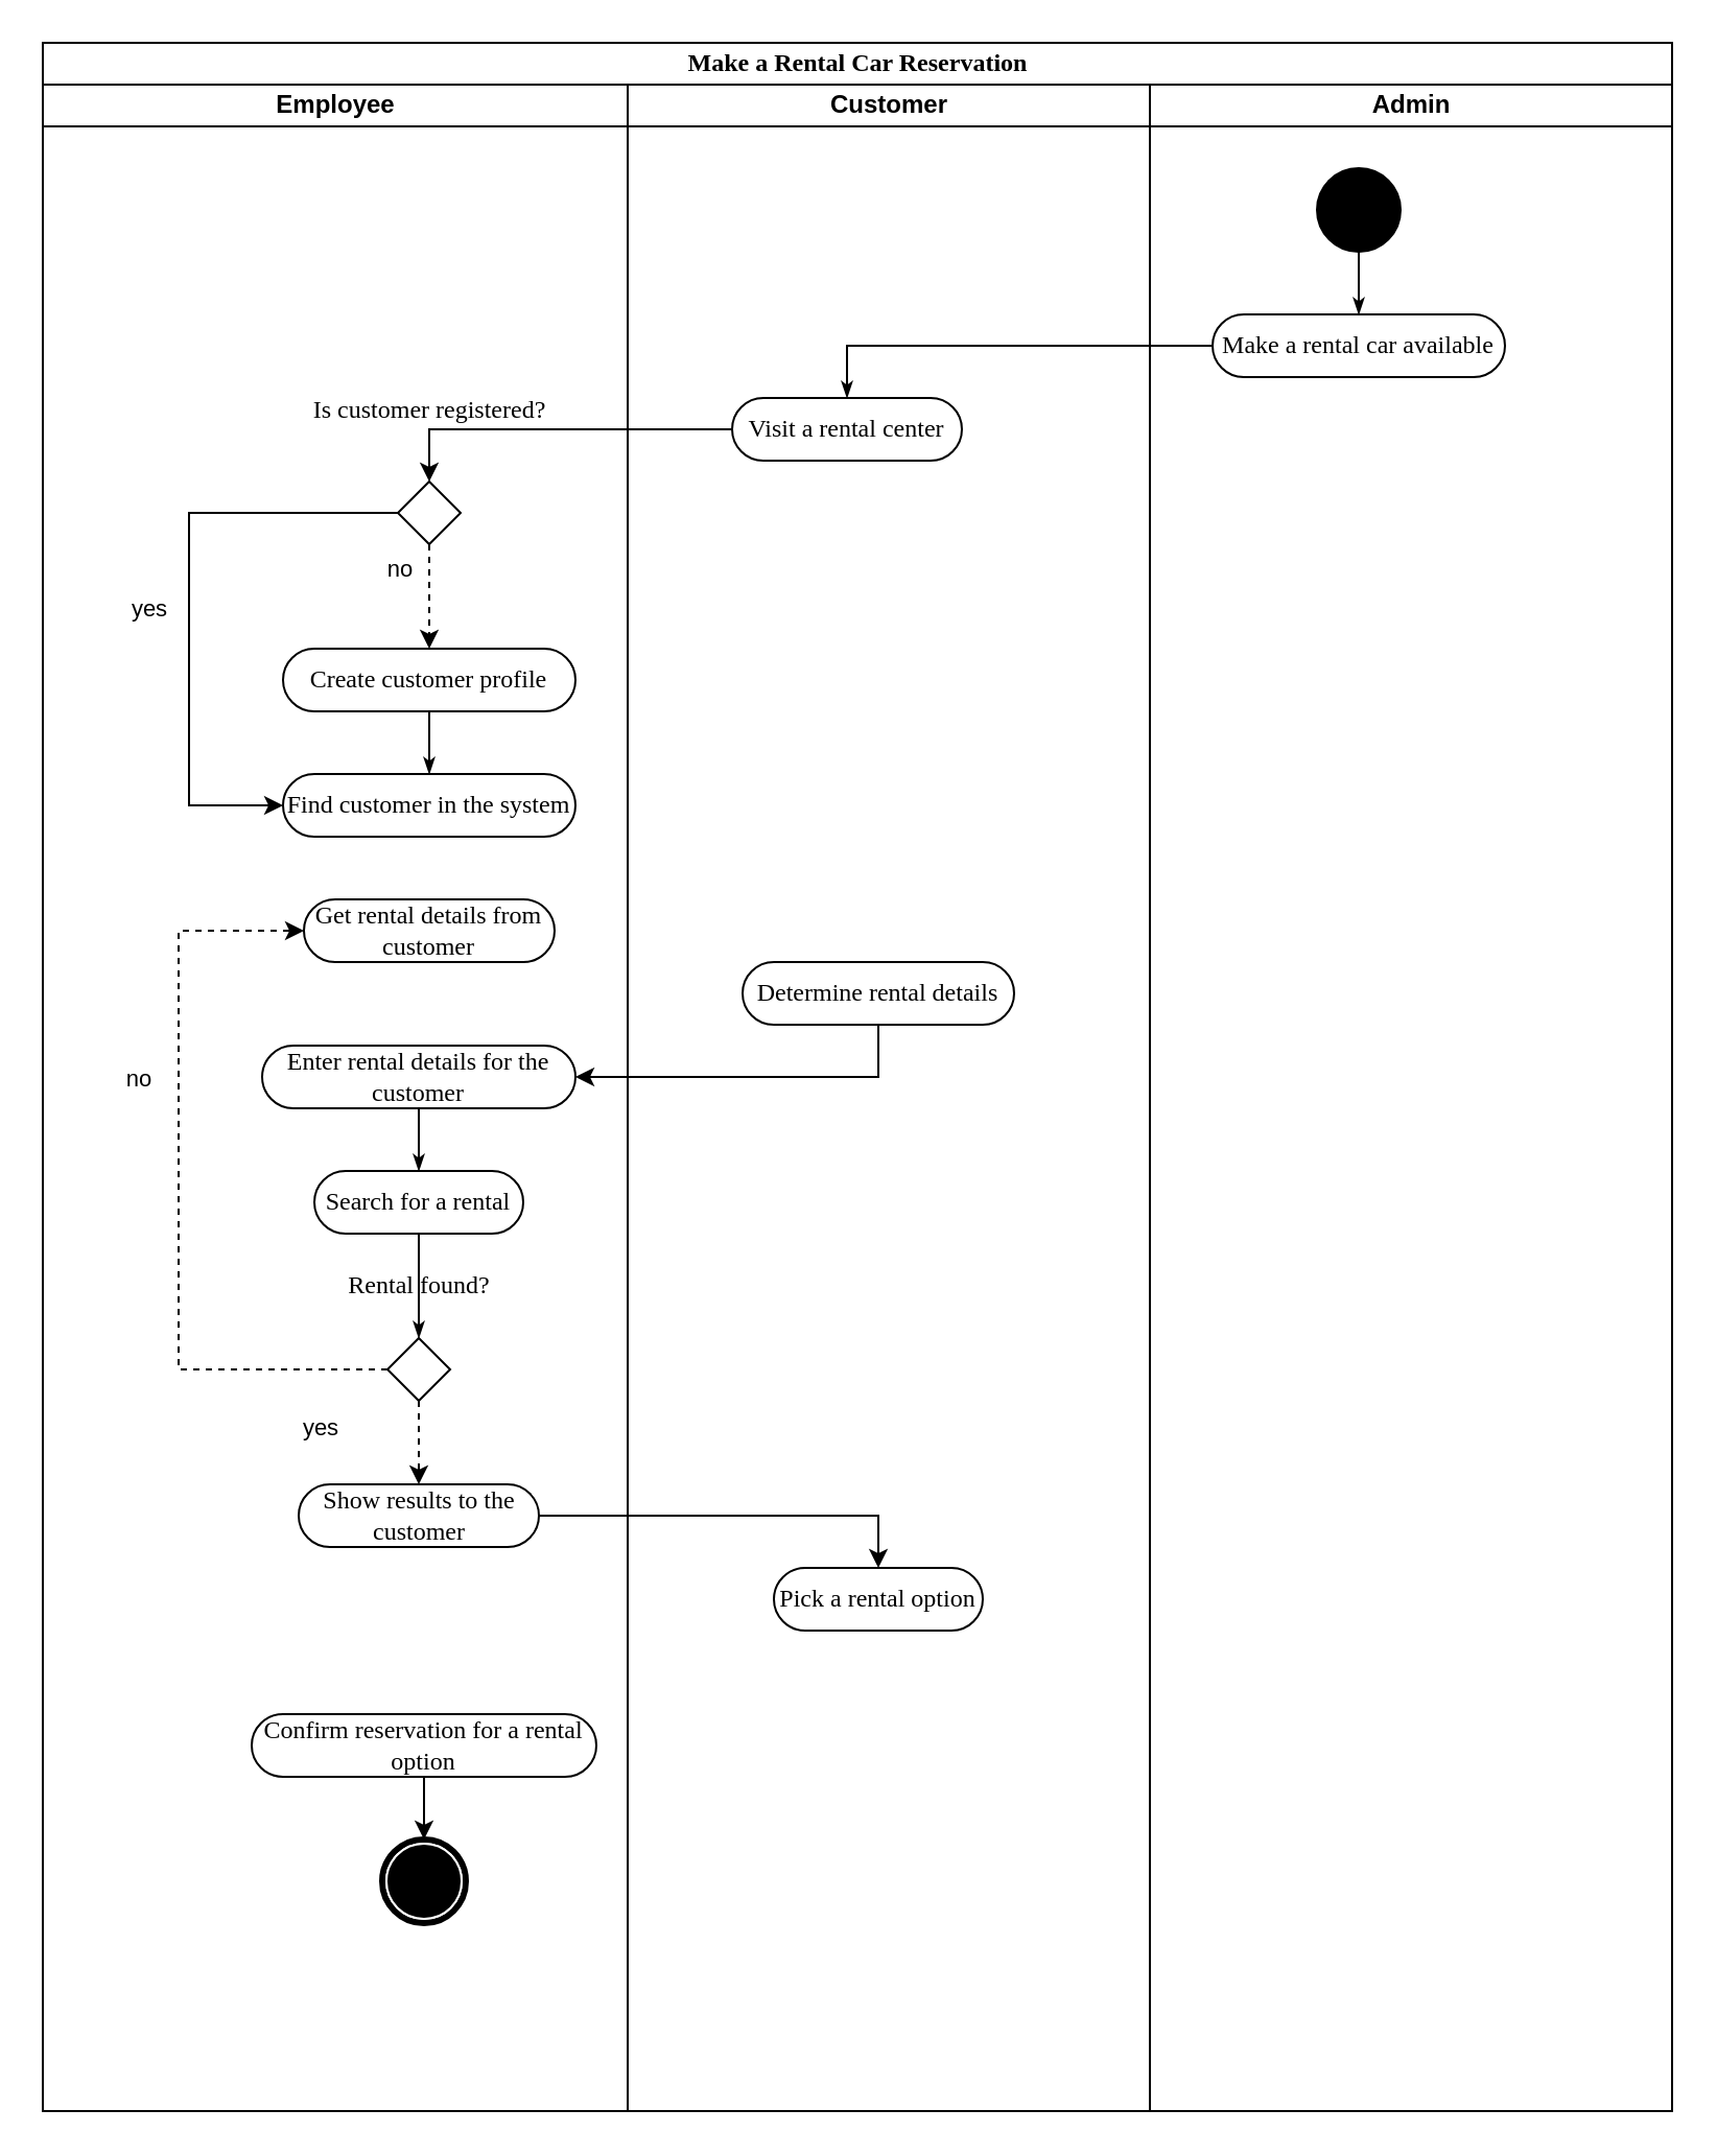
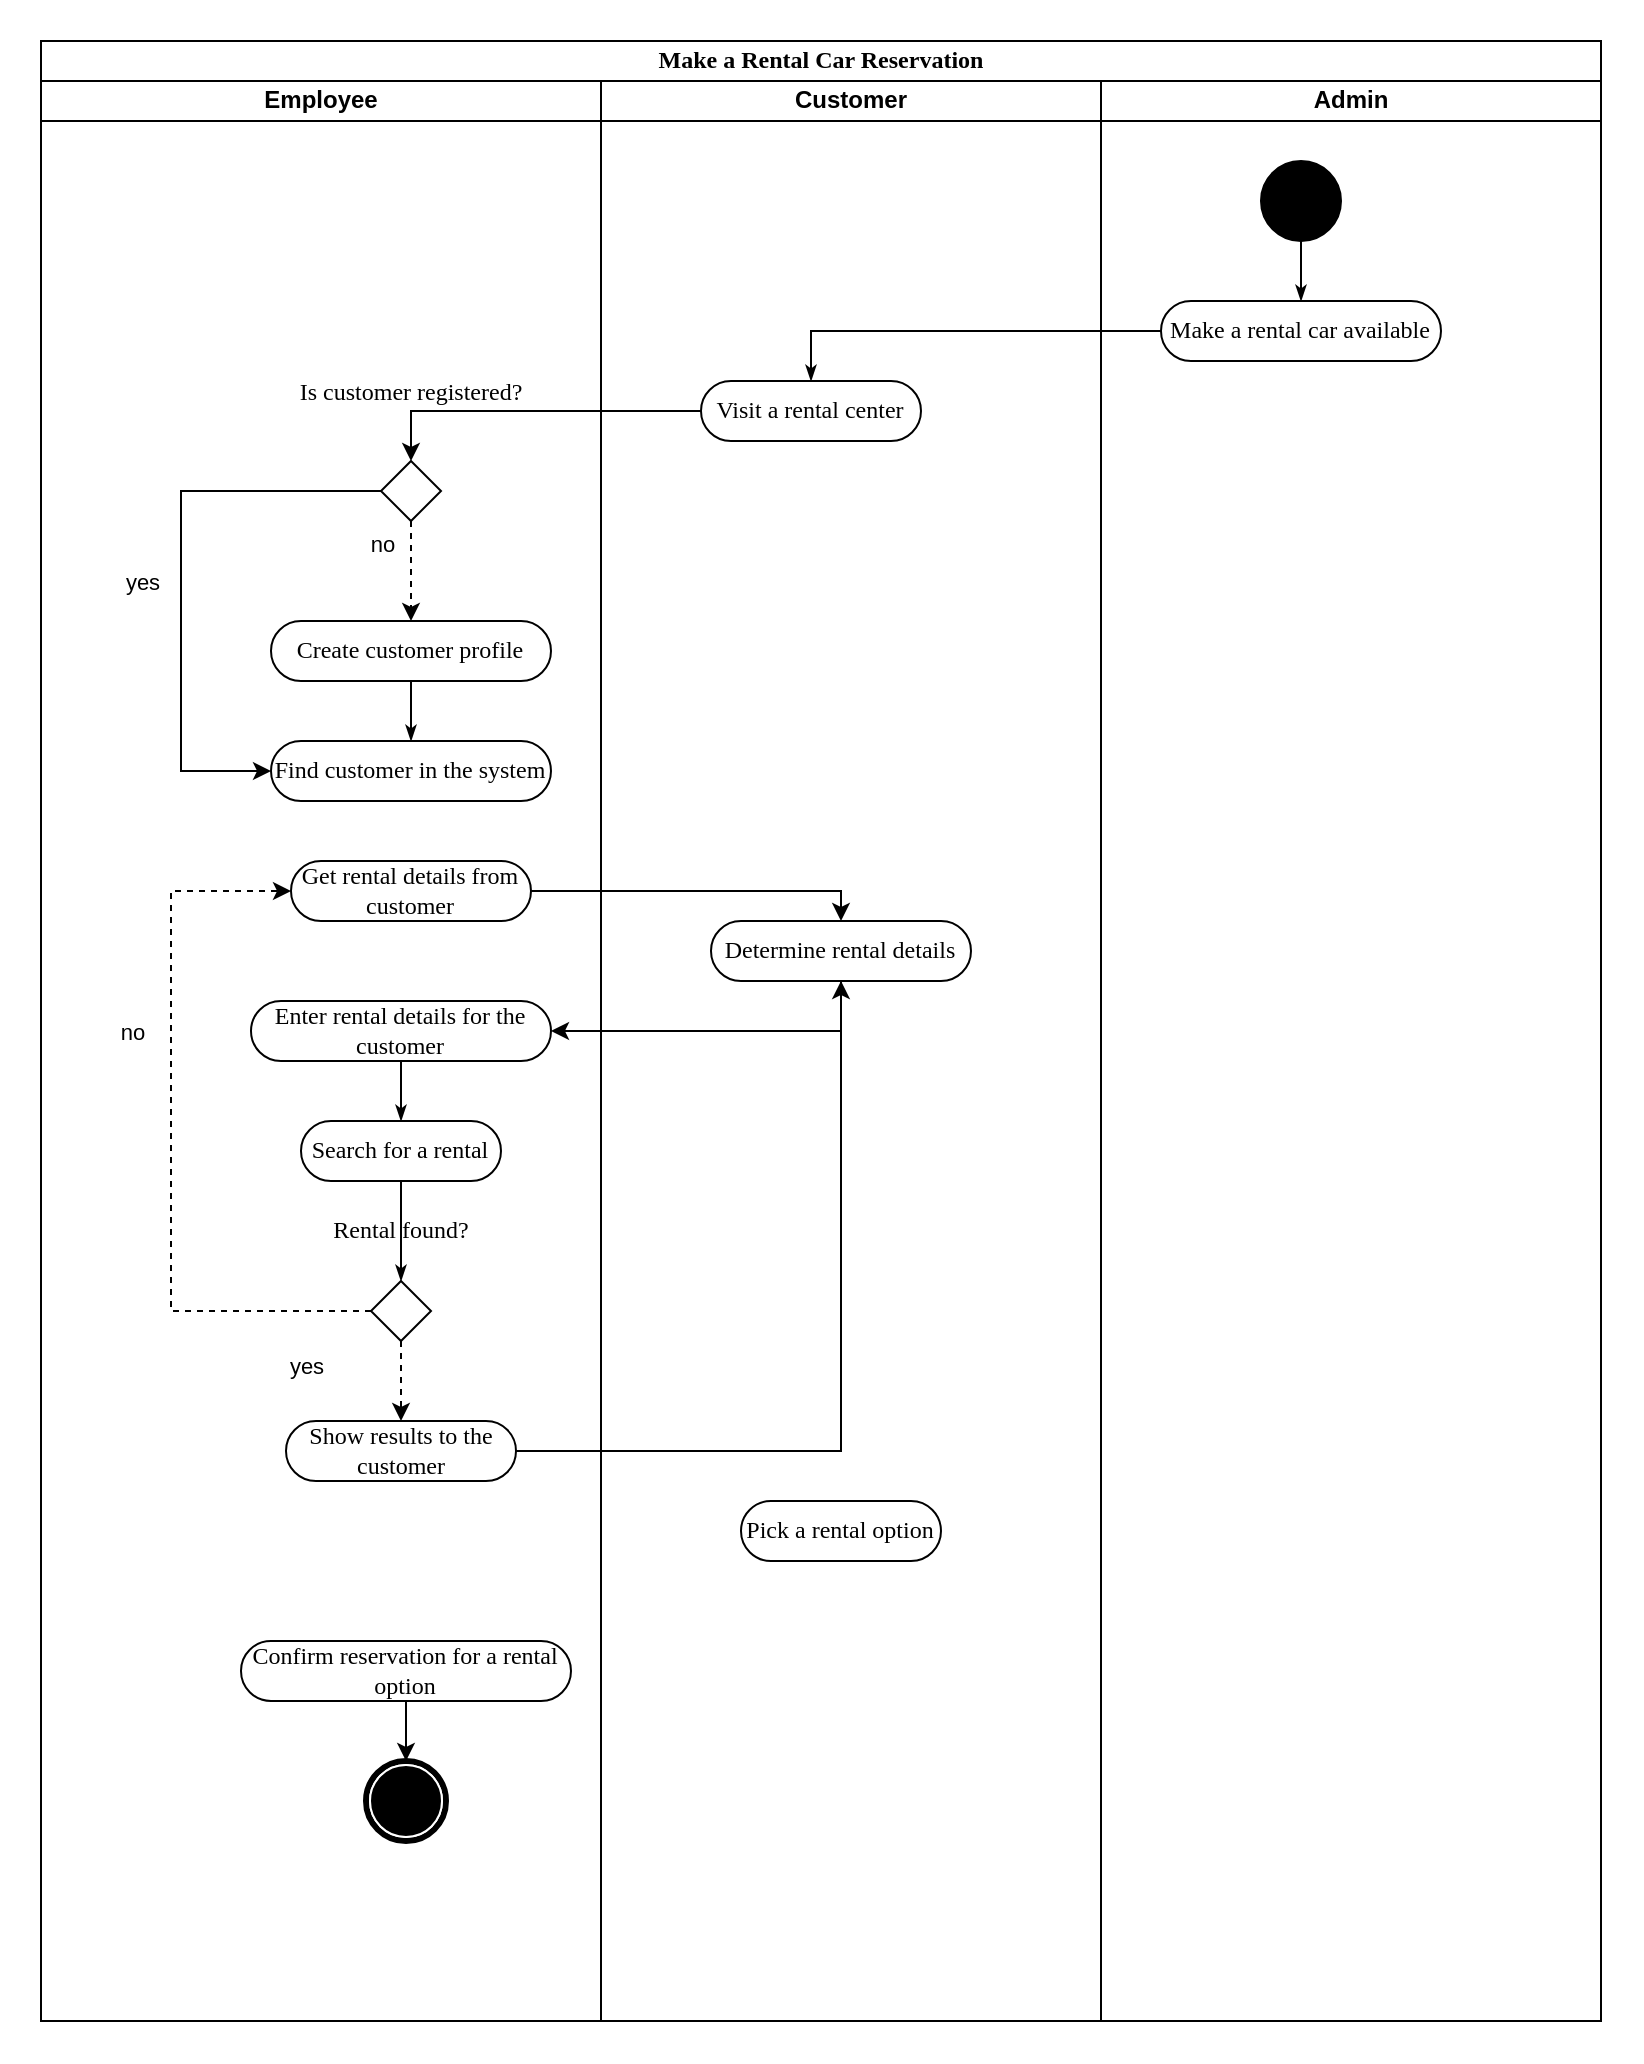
+ <mxCell id="27" style="edgeStyle=orthogonalEdgeStyle;rounded=0;orthogonalLoop=1;jettySize=auto;html=1;entryX=0.5;entryY=0;entryDx=0;entryDy=0;" edge="1" parent="2" source="14" target="32"><mxGeometry relative="1" as="geometry"><mxPoint x="400" y="410" as="targetPoint" /><Array as="points"><mxPoint x="400" y="425" /></Array></mxGeometry></mxCell>
- <mxCell id="28" style="edgeStyle=orthogonalEdgeStyle;rounded=0;orthogonalLoop=1;jettySize=auto;html=1;entryX=0.5;entryY=0;entryDx=0;entryDy=0;" edge="1" parent="2" source="12" target="31"><mxGeometry relative="1" as="geometry" /></mxCell>
+ <mxCell id="28" style="edgeStyle=orthogonalEdgeStyle;rounded=0;orthogonalLoop=1;jettySize=auto;html=1;" edge="1" parent="2" source="12" target="32"><mxGeometry relative="1" as="geometry" /></mxCell>
